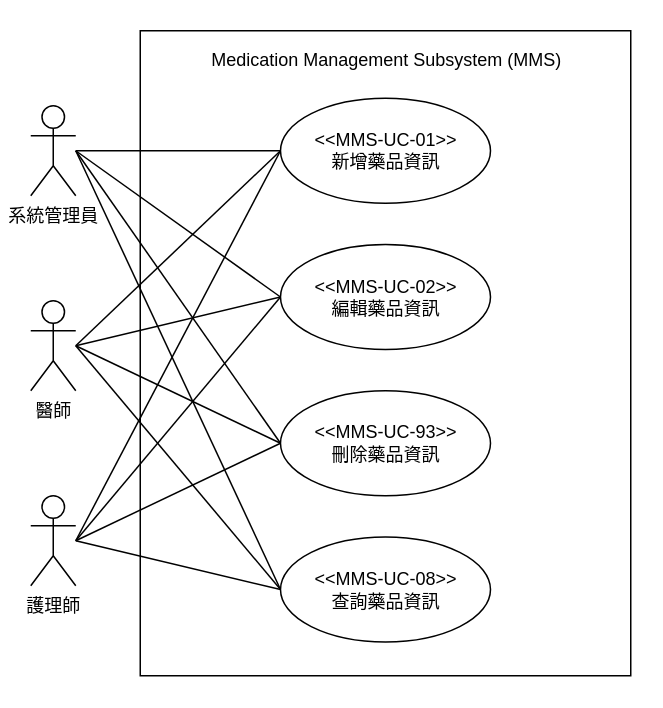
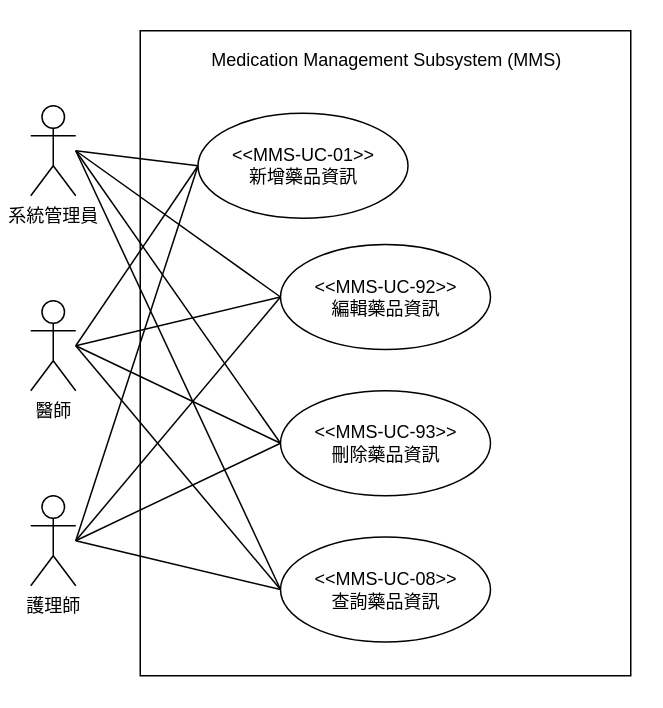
- <mxCell id="9" value="&lt;div&gt;&amp;lt;&amp;lt;MMS-UC-01&amp;gt;&amp;gt;&lt;/div&gt;&lt;div&gt;新增藥品資訊&lt;/div&gt;" style="ellipse;whiteSpace=wrap;html=1;" parent="1" vertex="1"><mxGeometry x="186.5" y="65" width="140" height="70" as="geometry" /></mxCell>
+ <mxCell id="9" value="&lt;div&gt;&amp;lt;&amp;lt;MMS-UC-01&amp;gt;&amp;gt;&lt;/div&gt;&lt;div&gt;新增藥品資訊&lt;/div&gt;" style="ellipse;whiteSpace=wrap;html=1;" parent="1" vertex="1"><mxGeometry x="131.5" y="75" width="140" height="70" as="geometry" /></mxCell>
- <mxCell id="14" value="&lt;div&gt;&amp;lt;&amp;lt;MMS-UC-02&amp;gt;&amp;gt;&lt;span&gt;&lt;br&gt;編輯&lt;/span&gt;藥品&lt;span&gt;資訊&lt;/span&gt;&lt;/div&gt;" style="ellipse;whiteSpace=wrap;html=1;" parent="1" vertex="1"><mxGeometry x="186.5" y="162.5" width="140" height="70" as="geometry" /></mxCell>
+ <mxCell id="14" value="&lt;div&gt;&amp;lt;&amp;lt;MMS-UC-92&amp;gt;&amp;gt;&lt;span&gt;&lt;br&gt;編輯&lt;/span&gt;藥品&lt;span&gt;資訊&lt;/span&gt;&lt;/div&gt;" style="ellipse;whiteSpace=wrap;html=1;" parent="1" vertex="1"><mxGeometry x="186.5" y="162.5" width="140" height="70" as="geometry" /></mxCell>
